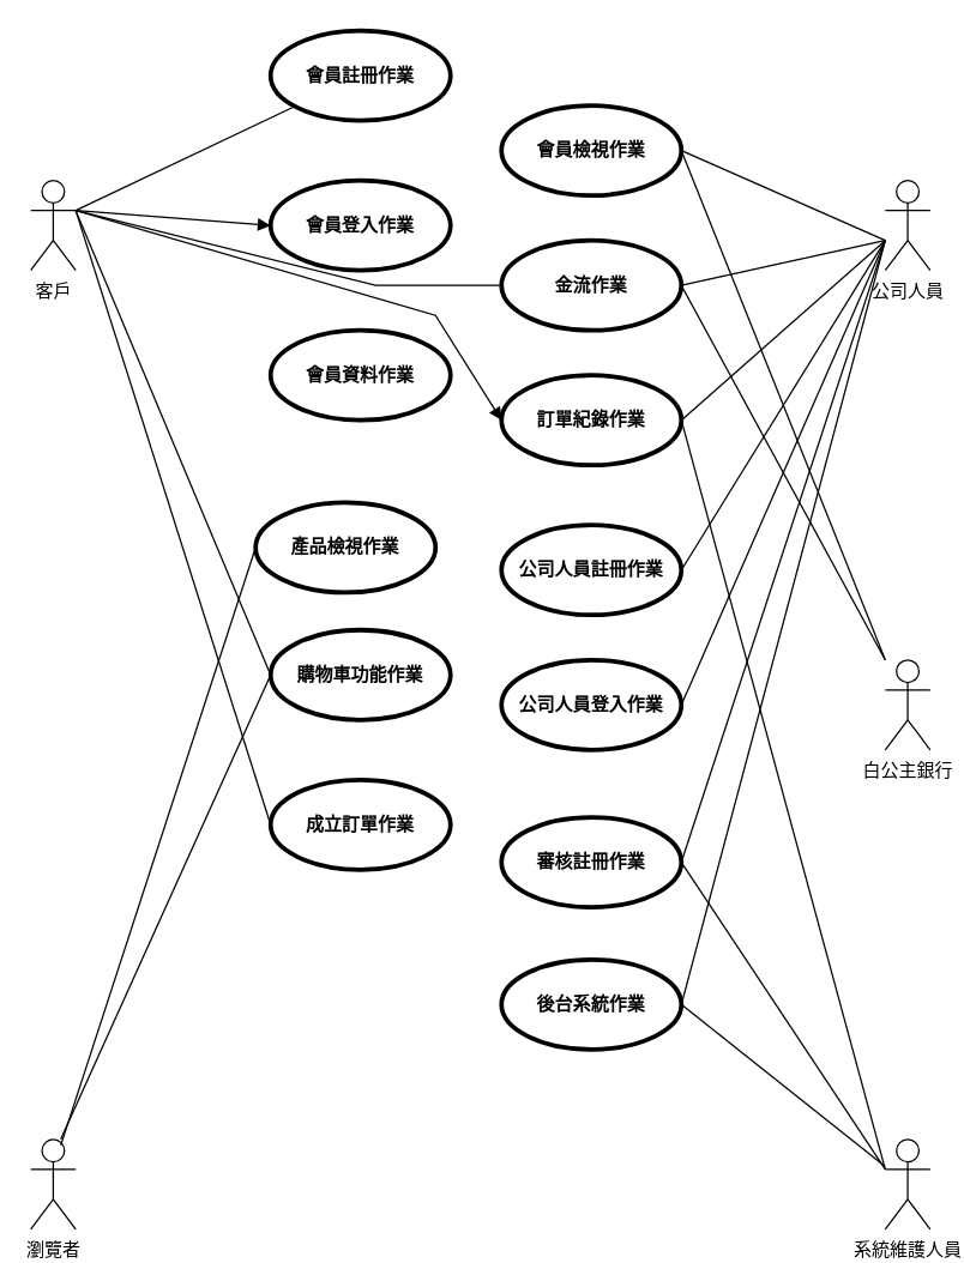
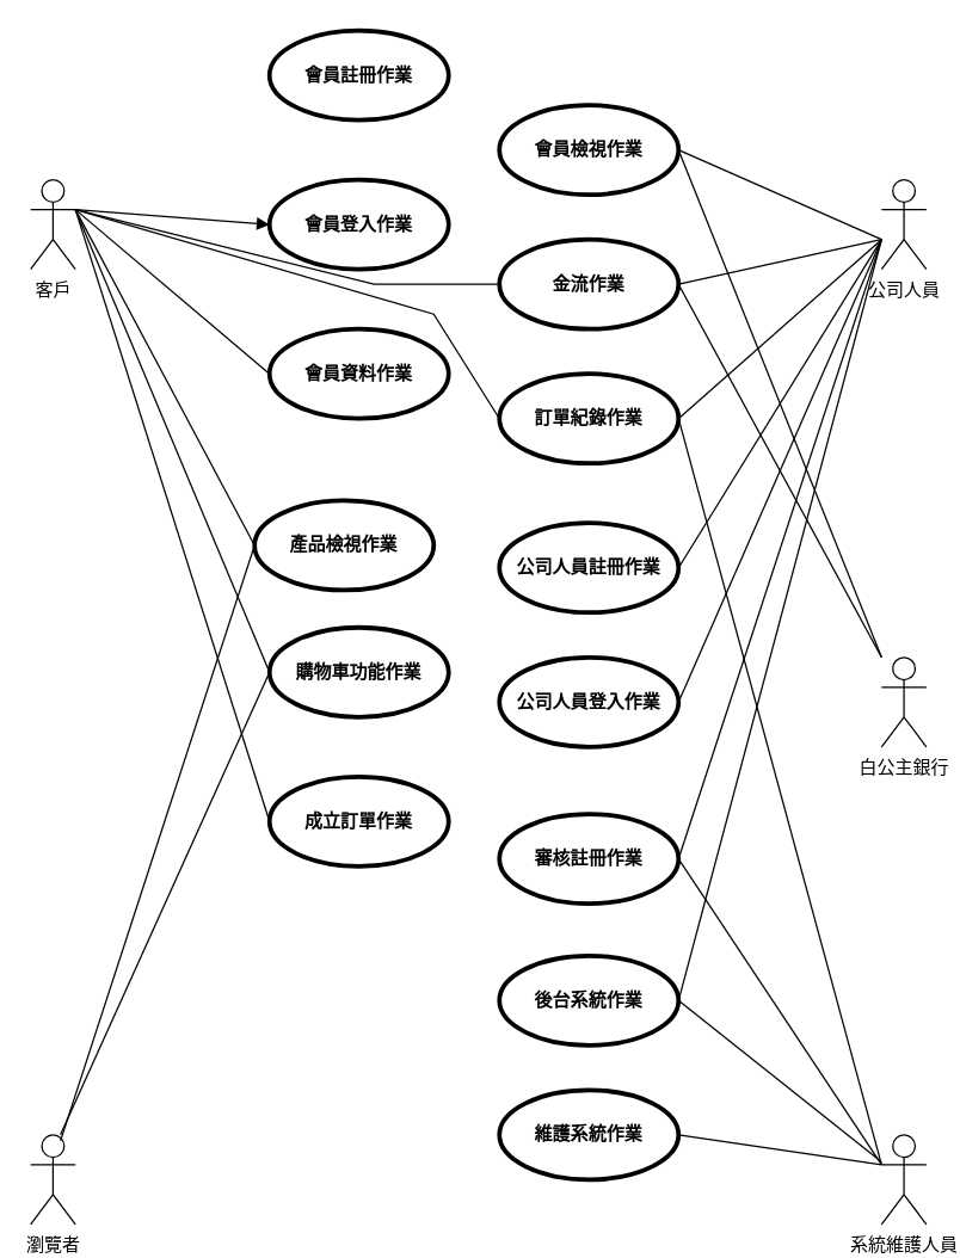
- <mxCell id="27" value="" style="edgeStyle=none;html=1;endArrow=none;verticalAlign=bottom;rounded=0;exitX=1;exitY=0.333;exitDx=0;exitDy=0;exitPerimeter=0;" edge="1" parent="1" source="2" target="7"><mxGeometry width="160" relative="1" as="geometry"><mxPoint x="80" y="169.655" as="sourcePoint" /><mxPoint x="210" y="80" as="targetPoint" /></mxGeometry></mxCell>
+ <mxCell id="27" value="" style="edgeStyle=none;html=1;endArrow=none;verticalAlign=bottom;rounded=0;entryX=0;entryY=0.5;entryDx=0;entryDy=0;exitX=1;exitY=0.333;exitDx=0;exitDy=0;exitPerimeter=0;" edge="1" parent="1" source="2" target="10"><mxGeometry width="160" relative="1" as="geometry"><mxPoint x="80" y="169.655" as="sourcePoint" /><mxPoint x="210" y="80" as="targetPoint" /></mxGeometry></mxCell>
+ <mxCell id="26" value="" style="edgeStyle=none;html=1;endArrow=none;verticalAlign=bottom;rounded=0;entryX=0;entryY=0.5;entryDx=0;entryDy=0;exitX=1;exitY=0.333;exitDx=0;exitDy=0;exitPerimeter=0;" edge="1" parent="1" source="2" target="9"><mxGeometry width="160" relative="1" as="geometry"><mxPoint x="70" y="159.655" as="sourcePoint" /><mxPoint x="200" y="70" as="targetPoint" /></mxGeometry></mxCell>
- <mxCell id="40" value="" style="edgeStyle=none;html=1;endArrow=block;verticalAlign=bottom;rounded=0;entryX=0;entryY=0.5;entryDx=0;entryDy=0;exitX=1;exitY=0.333;exitDx=0;exitDy=0;exitPerimeter=0;" edge="1" parent="1" source="2" target="14"><mxGeometry width="160" relative="1" as="geometry"><mxPoint x="220" y="309.655" as="sourcePoint" /><mxPoint x="350" y="220" as="targetPoint" /><Array as="points"><mxPoint x="290" y="210" /></Array></mxGeometry></mxCell>
+ <mxCell id="40" value="" style="edgeStyle=none;html=1;endArrow=none;verticalAlign=bottom;rounded=0;entryX=0;entryY=0.5;entryDx=0;entryDy=0;exitX=1;exitY=0.333;exitDx=0;exitDy=0;exitPerimeter=0;" edge="1" parent="1" source="2" target="14"><mxGeometry width="160" relative="1" as="geometry"><mxPoint x="220" y="309.655" as="sourcePoint" /><mxPoint x="350" y="220" as="targetPoint" /><Array as="points"><mxPoint x="290" y="210" /></Array></mxGeometry></mxCell>
+ <mxCell id="21" value="維護系統作業" style="shape=ellipse;html=1;strokeWidth=3;fontStyle=1;whiteSpace=wrap;align=center;perimeter=ellipsePerimeter;" vertex="1" parent="1"><mxGeometry x="334" y="730" width="120" height="60" as="geometry" /></mxCell>
+ <mxCell id="36" value="" style="edgeStyle=none;html=1;endArrow=none;verticalAlign=bottom;rounded=0;exitX=1;exitY=0.5;exitDx=0;exitDy=0;entryX=0;entryY=0.333;entryDx=0;entryDy=0;entryPerimeter=0;" edge="1" parent="1" source="21" target="5"><mxGeometry width="160" relative="1" as="geometry"><mxPoint x="170" y="259.655" as="sourcePoint" /><mxPoint x="300" y="170" as="targetPoint" /></mxGeometry></mxCell>
